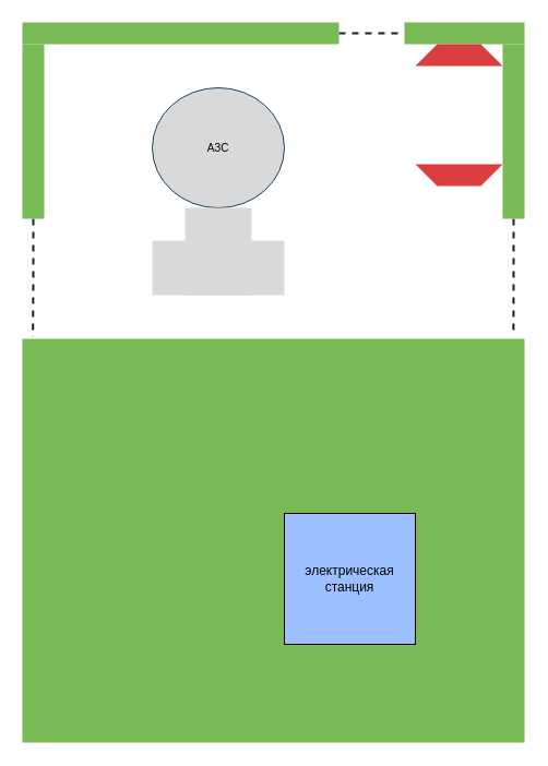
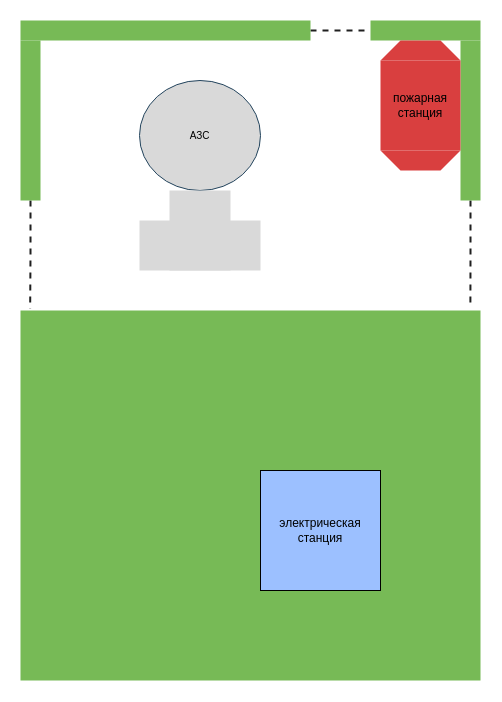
+ <mxCell id="13" value="пожарная станция" style="rounded=0;whiteSpace=wrap;html=1;strokeWidth=1;strokeColor=none;fillColor=#D93F3F;" parent="1" vertex="1"><mxGeometry x="380" y="60" width="80" height="90" as="geometry" /></mxCell>
